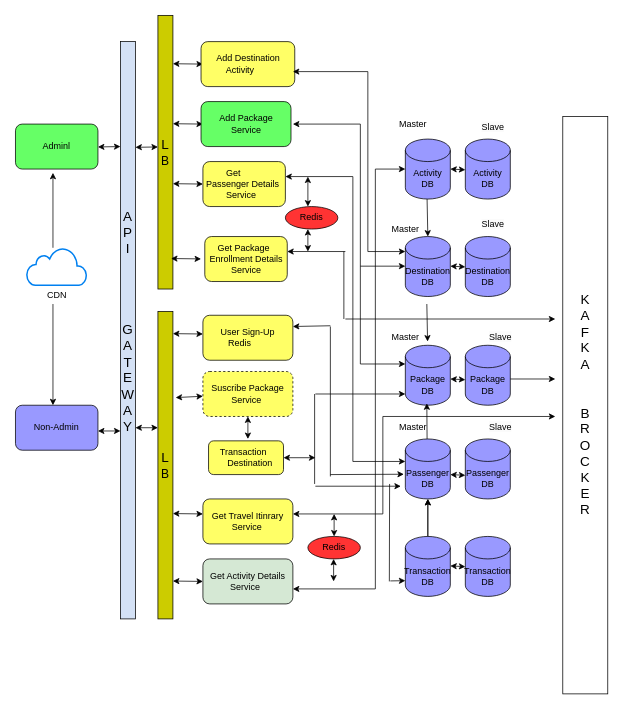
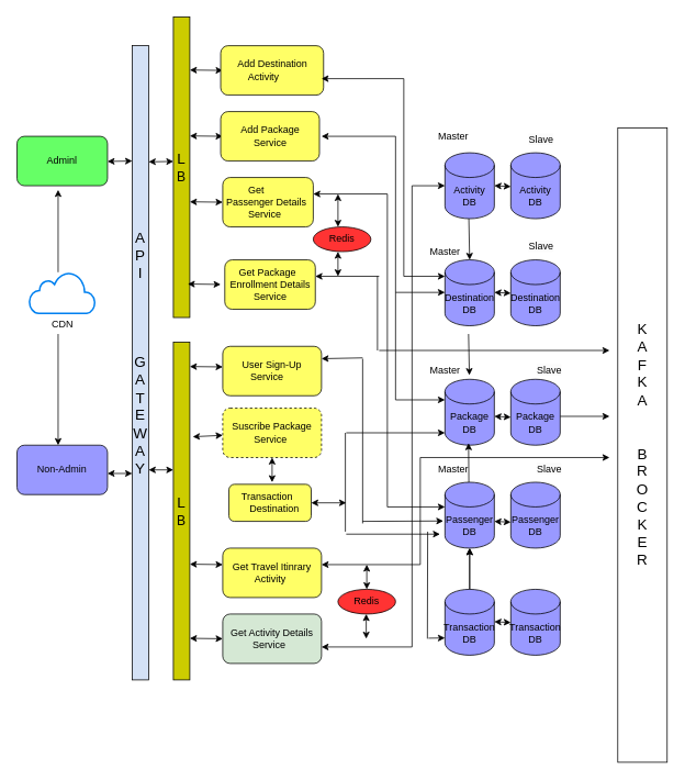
- <mxCell id="10" value="&lt;span style=&quot;text-wrap: nowrap; text-align: left;&quot;&gt;Add Package&lt;/span&gt;&lt;div&gt;&lt;span style=&quot;text-align: left; text-wrap: nowrap; background-color: initial;&quot;&gt;Service&lt;/span&gt;&lt;/div&gt;" style="rounded=1;whiteSpace=wrap;html=1;fillColor=#66ff66;" parent="1" vertex="1"><mxGeometry x="267.5" y="135" width="120" height="60" as="geometry" /></mxCell>
+ <mxCell id="10" value="&lt;span style=&quot;text-wrap: nowrap; text-align: left;&quot;&gt;Add Package&lt;/span&gt;&lt;div&gt;&lt;span style=&quot;text-align: left; text-wrap: nowrap; background-color: initial;&quot;&gt;Service&lt;/span&gt;&lt;/div&gt;" style="rounded=1;whiteSpace=wrap;html=1;fillColor=#FFFF66;" parent="1" vertex="1"><mxGeometry x="267.5" y="135" width="120" height="60" as="geometry" /></mxCell>
- <mxCell id="18" value="&lt;div style=&quot;text-align: left;&quot;&gt;&lt;span style=&quot;text-wrap: nowrap;&quot;&gt;User Sign-Up&lt;/span&gt;&lt;/div&gt;&lt;div style=&quot;text-align: left;&quot;&gt;&lt;span style=&quot;text-wrap: nowrap;&quot;&gt;&amp;nbsp; &amp;nbsp;Redis&lt;br&gt;&lt;/span&gt;&lt;/div&gt;" style="rounded=1;whiteSpace=wrap;html=1;fillColor=#FFFF66;" parent="1" vertex="1"><mxGeometry x="270" y="420" width="120" height="60" as="geometry" /></mxCell>
+ <mxCell id="18" value="&lt;div style=&quot;text-align: left;&quot;&gt;&lt;span style=&quot;text-wrap: nowrap;&quot;&gt;User Sign-Up&lt;/span&gt;&lt;/div&gt;&lt;div style=&quot;text-align: left;&quot;&gt;&lt;span style=&quot;text-wrap: nowrap;&quot;&gt;&amp;nbsp; &amp;nbsp;Service&lt;br&gt;&lt;/span&gt;&lt;/div&gt;" style="rounded=1;whiteSpace=wrap;html=1;fillColor=#FFFF66;" parent="1" vertex="1"><mxGeometry x="270" y="420" width="120" height="60" as="geometry" /></mxCell>
- <mxCell id="16" value="&lt;div style=&quot;text-align: left;&quot;&gt;&lt;div&gt;&lt;span style=&quot;text-wrap: nowrap;&quot;&gt;Get Travel Itinrary&lt;/span&gt;&lt;/div&gt;&lt;div&gt;&lt;span style=&quot;text-wrap: nowrap;&quot;&gt;&lt;span style=&quot;white-space-collapse: preserve;&quot;&gt;&#09;&lt;/span&gt;Service&lt;/span&gt;&lt;/div&gt;&lt;/div&gt;" style="rounded=1;whiteSpace=wrap;html=1;fillColor=#FFFF66;" parent="1" vertex="1"><mxGeometry x="270" y="665" width="120" height="60" as="geometry" /></mxCell>
+ <mxCell id="16" value="&lt;div style=&quot;text-align: left;&quot;&gt;&lt;div&gt;&lt;span style=&quot;text-wrap: nowrap;&quot;&gt;Get Travel Itinrary&lt;/span&gt;&lt;/div&gt;&lt;div&gt;&lt;span style=&quot;text-wrap: nowrap;&quot;&gt;&lt;span style=&quot;white-space-collapse: preserve;&quot;&gt;&#09;&lt;/span&gt;Activity&lt;/span&gt;&lt;/div&gt;&lt;/div&gt;" style="rounded=1;whiteSpace=wrap;html=1;fillColor=#FFFF66;" parent="1" vertex="1"><mxGeometry x="270" y="665" width="120" height="60" as="geometry" /></mxCell>
